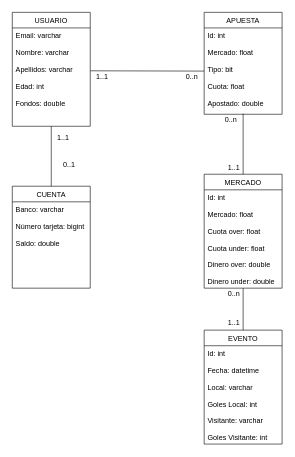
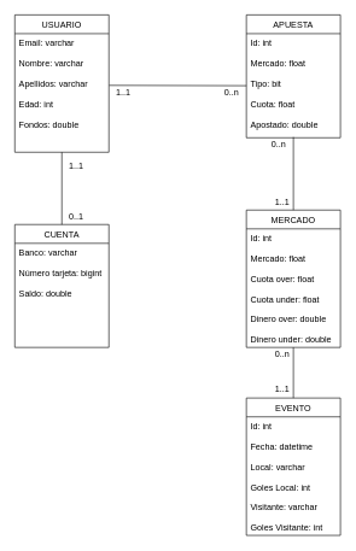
- <mxCell id="15" value="0..1" style="text;html=1;strokeColor=none;fillColor=none;align=center;verticalAlign=middle;whiteSpace=wrap;rounded=0;strokeWidth=1;" parent="1" vertex="1"><mxGeometry x="95" y="265" width="40" height="20" as="geometry" /></mxCell>
+ <mxCell id="15" value="0..1" style="text;html=1;strokeColor=none;fillColor=none;align=center;verticalAlign=middle;whiteSpace=wrap;rounded=0;strokeWidth=1;" parent="1" vertex="1"><mxGeometry x="85" y="290" width="40" height="20" as="geometry" /></mxCell>
